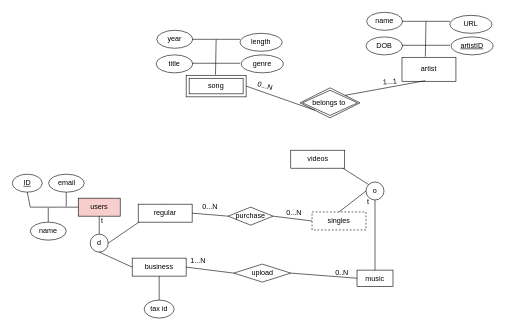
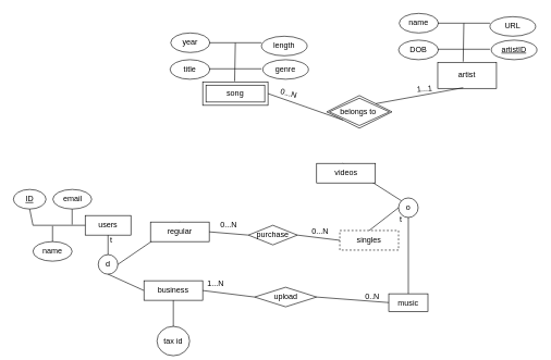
- <mxCell id="27" value="users" style="rounded=0;whiteSpace=wrap;html=1;fillColor=#f8cecc;" vertex="1" parent="1"><mxGeometry x="130" y="330" width="70" height="30" as="geometry" /></mxCell>
+ <mxCell id="27" value="users" style="rounded=0;whiteSpace=wrap;html=1;" vertex="1" parent="1"><mxGeometry x="130" y="330" width="70" height="30" as="geometry" /></mxCell>
- <mxCell id="40" value="tax id" style="ellipse;whiteSpace=wrap;html=1;" vertex="1" parent="1"><mxGeometry x="240" y="500" width="50" height="30" as="geometry" /></mxCell>
+ <mxCell id="40" value="tax id" style="ellipse;whiteSpace=wrap;html=1;" vertex="1" parent="1"><mxGeometry x="240" y="500" width="50" height="45" as="geometry" /></mxCell>
